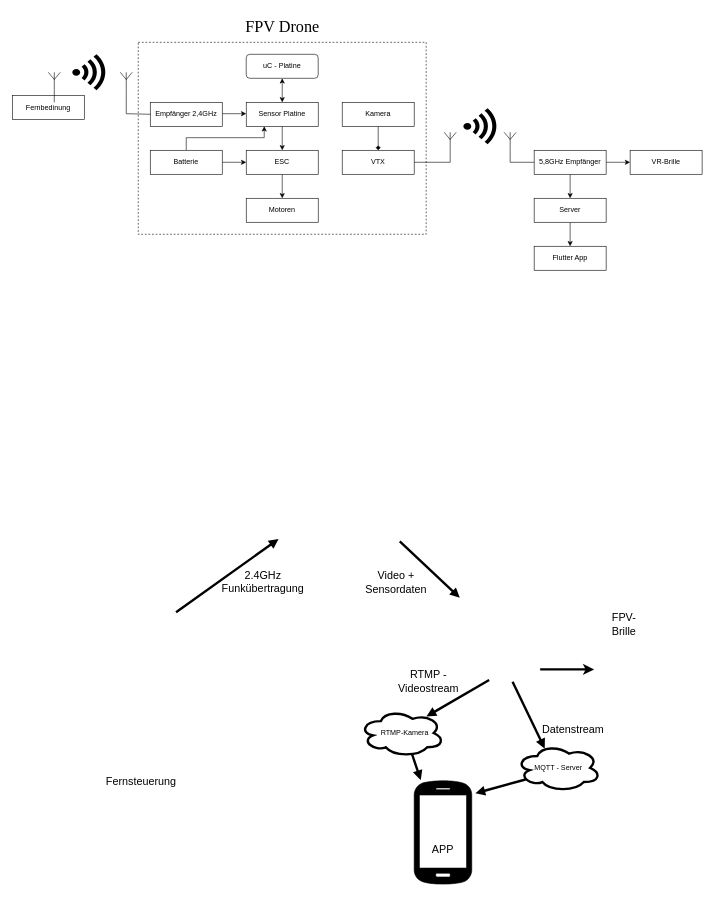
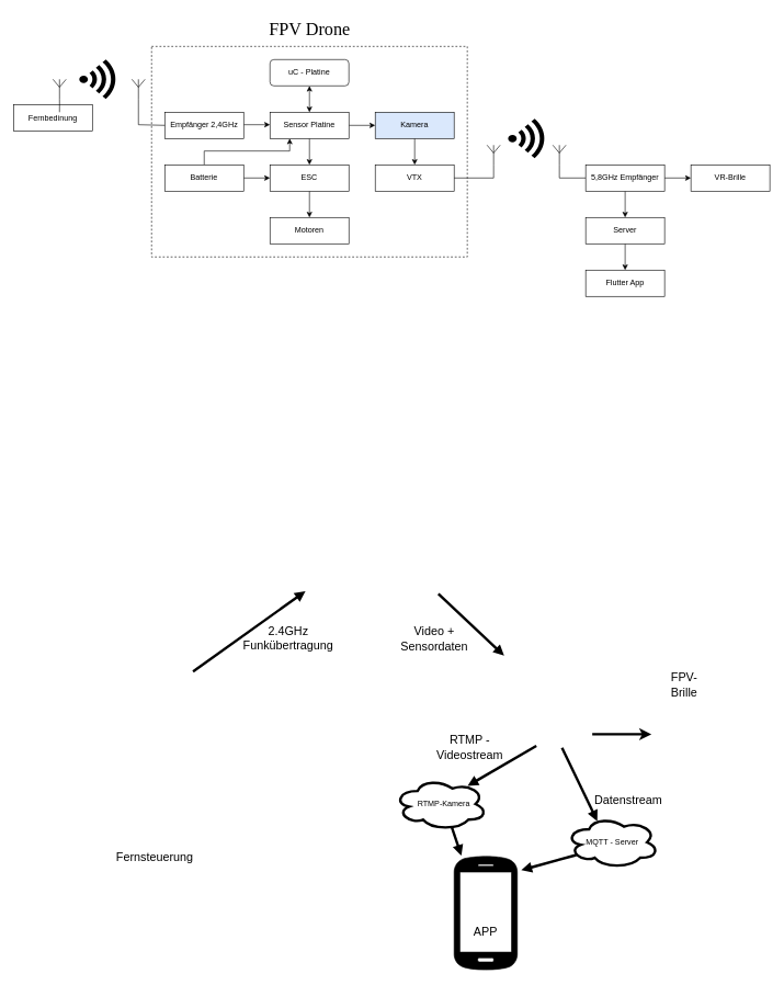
+ <mxCell id="5" style="edgeStyle=orthogonalEdgeStyle;rounded=0;orthogonalLoop=1;jettySize=auto;html=1;entryX=0;entryY=0.5;entryDx=0;entryDy=0;" parent="1" source="7" target="9" edge="1"><mxGeometry relative="1" as="geometry" /></mxCell>
- <mxCell id="9" value="Kamera" style="rounded=0;whiteSpace=wrap;html=1;" parent="1" vertex="1"><mxGeometry x="570" y="170" width="120" height="40" as="geometry" /></mxCell>
+ <mxCell id="9" value="Kamera" style="rounded=0;whiteSpace=wrap;html=1;fillColor=#dae8fc;" parent="1" vertex="1"><mxGeometry x="570" y="170" width="120" height="40" as="geometry" /></mxCell>
- <mxCell id="8" style="edgeStyle=orthogonalEdgeStyle;rounded=0;orthogonalLoop=1;jettySize=auto;html=1;entryX=0.5;entryY=0;entryDx=0;entryDy=0;endArrow=diamond;" parent="1" source="9" target="10" edge="1"><mxGeometry relative="1" as="geometry" /></mxCell>
+ <mxCell id="8" style="edgeStyle=orthogonalEdgeStyle;rounded=0;orthogonalLoop=1;jettySize=auto;html=1;entryX=0.5;entryY=0;entryDx=0;entryDy=0;" parent="1" source="9" target="10" edge="1"><mxGeometry relative="1" as="geometry" /></mxCell>
